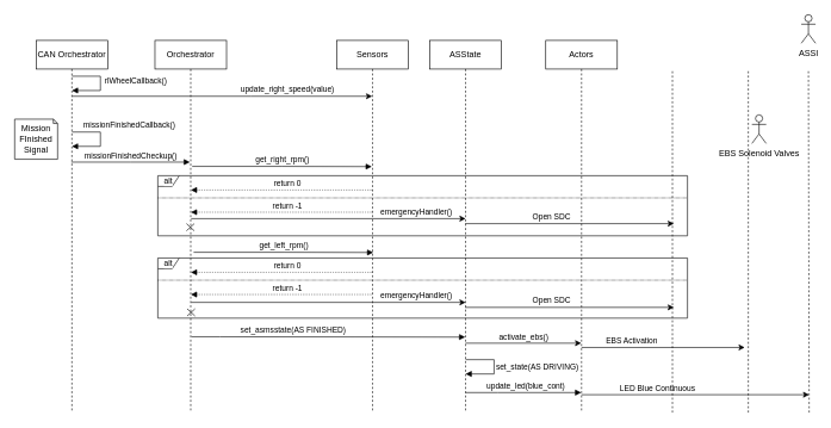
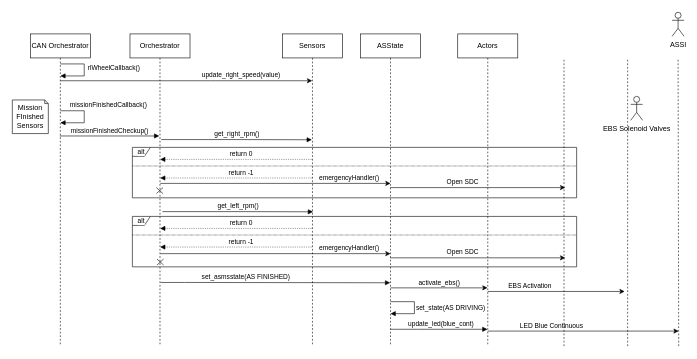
- <mxCell id="44" value="Mission FInished&lt;br&gt;&lt;div&gt;Signal&lt;br&gt;&lt;/div&gt;" style="shape=note;whiteSpace=wrap;html=1;backgroundOutline=1;darkOpacity=0.05;size=6;" vertex="1" parent="1"><mxGeometry x="20" y="166" width="60" height="56" as="geometry" /></mxCell>
+ <mxCell id="44" value="Mission FInished&lt;br&gt;&lt;div&gt;Sensors&lt;br&gt;&lt;/div&gt;" style="shape=note;whiteSpace=wrap;html=1;backgroundOutline=1;darkOpacity=0.05;size=6;" vertex="1" parent="1"><mxGeometry x="20" y="166" width="60" height="56" as="geometry" /></mxCell>
